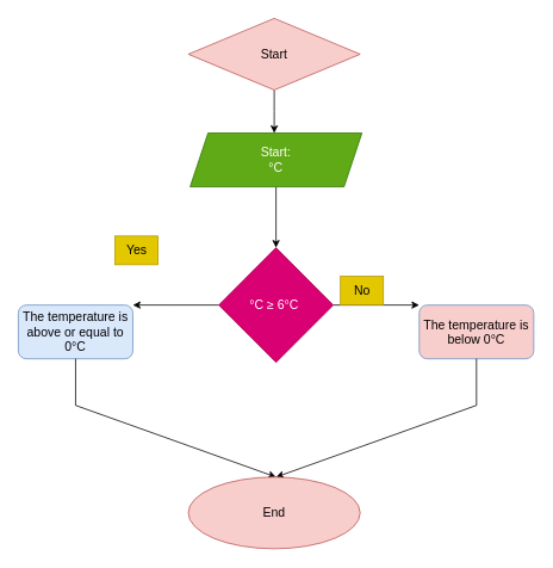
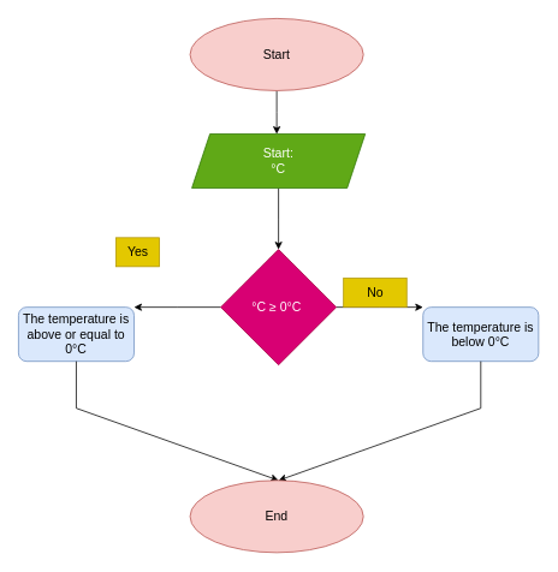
- <mxCell id="3" value="Start" style="rhombus;whiteSpace=wrap;html=1;fontSize=14;fillColor=#f8cecc;strokeColor=#b85450;" vertex="1" parent="1"><mxGeometry x="210" width="192" height="80" as="geometry" y="20" /></mxCell>
+ <mxCell id="3" value="Start" style="ellipse;whiteSpace=wrap;html=1;fontSize=14;fillColor=#f8cecc;strokeColor=#b85450;" vertex="1" parent="1"><mxGeometry x="210" width="192" height="80" as="geometry" y="20" /></mxCell>
- <mxCell id="10" value="No" style="text;html=1;align=center;verticalAlign=middle;resizable=0;points=[];autosize=1;strokeColor=#B09500;fillColor=#e3c800;fontSize=14;fontColor=#000000;" vertex="1" parent="1"><mxGeometry x="380" y="308" width="48" height="32" as="geometry" /></mxCell>
+ <mxCell id="10" value="No" style="text;html=1;align=center;verticalAlign=middle;resizable=0;points=[];autosize=1;strokeColor=#B09500;fillColor=#e3c800;fontSize=14;fontColor=#000000;" vertex="1" parent="1"><mxGeometry x="380" y="308" width="70" height="32" as="geometry" /></mxCell>
- <mxCell id="8" value="°C ≥ 6°C&amp;nbsp;" style="rhombus;whiteSpace=wrap;html=1;fontSize=14;fillColor=#d80073;fontColor=#ffffff;strokeColor=#A50040;" vertex="1" parent="1"><mxGeometry x="244" y="276" width="128" height="128" as="geometry" /></mxCell>
+ <mxCell id="8" value="°C ≥ 0°C&amp;nbsp;" style="rhombus;whiteSpace=wrap;html=1;fontSize=14;fillColor=#d80073;fontColor=#ffffff;strokeColor=#A50040;" vertex="1" parent="1"><mxGeometry x="244" y="276" width="128" height="128" as="geometry" /></mxCell>
- <mxCell id="12" value="The temperature is below 0°C" style="rounded=1;whiteSpace=wrap;html=1;fontSize=14;fillColor=#f8cecc;strokeColor=#6c8ebf;" vertex="1" parent="1"><mxGeometry x="468" y="340" width="128" height="60" as="geometry" /></mxCell>
+ <mxCell id="12" value="The temperature is below 0°C" style="rounded=1;whiteSpace=wrap;html=1;fontSize=14;fillColor=#dae8fc;strokeColor=#6c8ebf;" vertex="1" parent="1"><mxGeometry x="468" y="340" width="128" height="60" as="geometry" /></mxCell>
